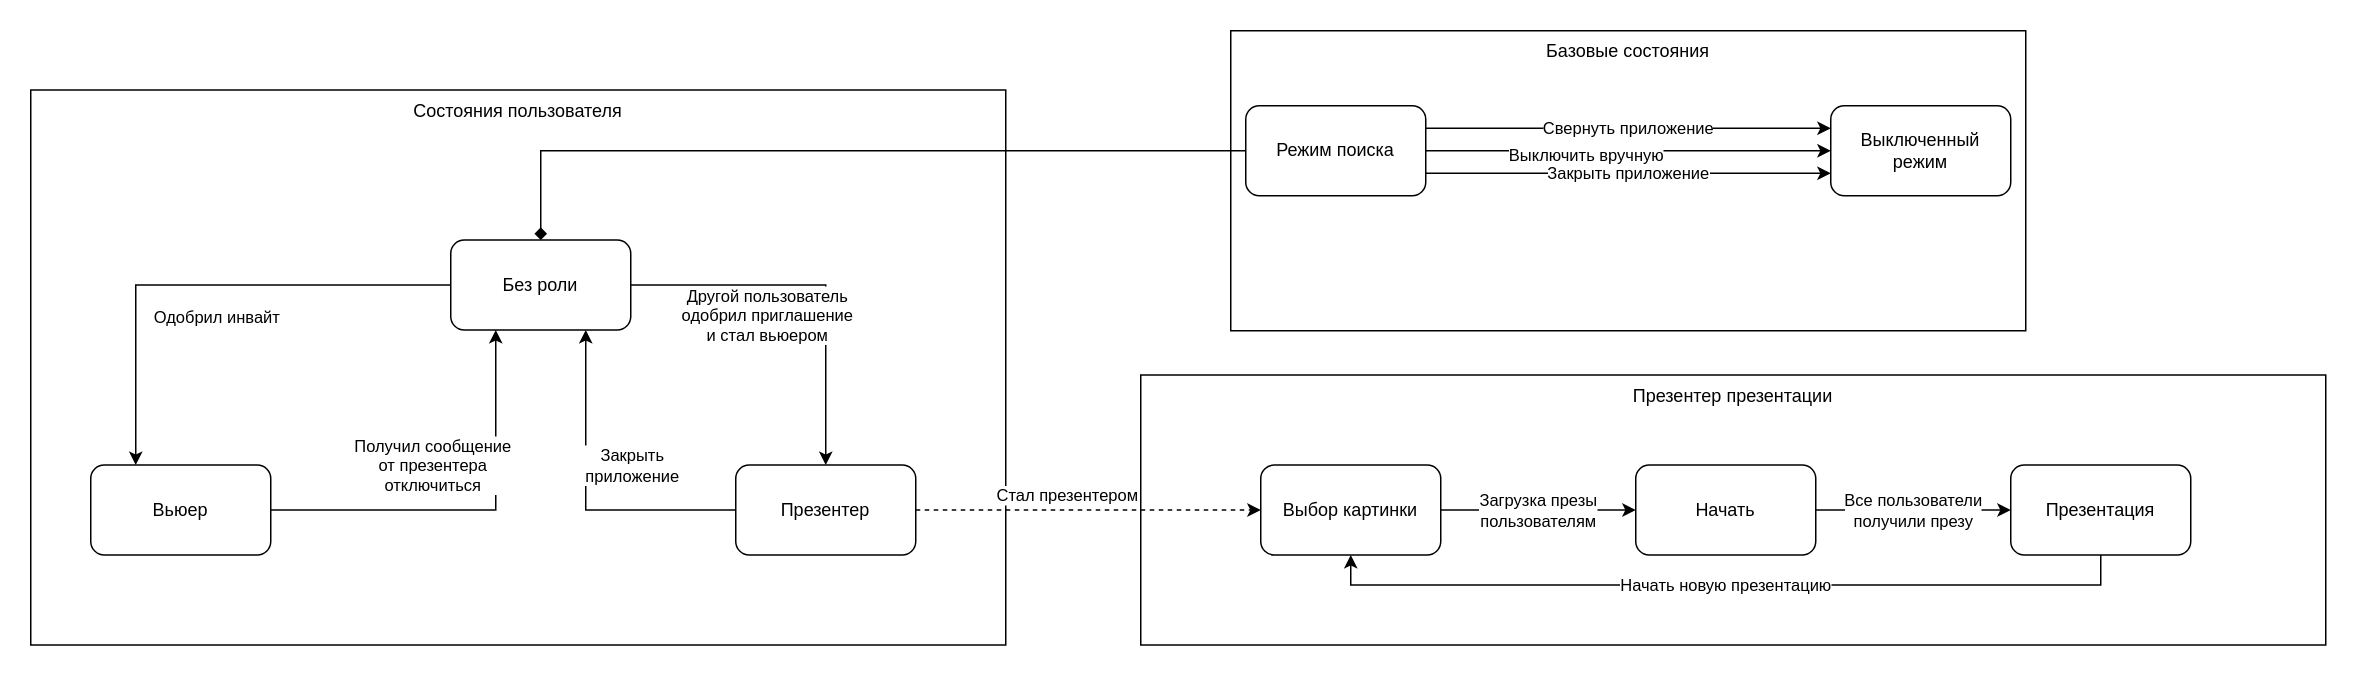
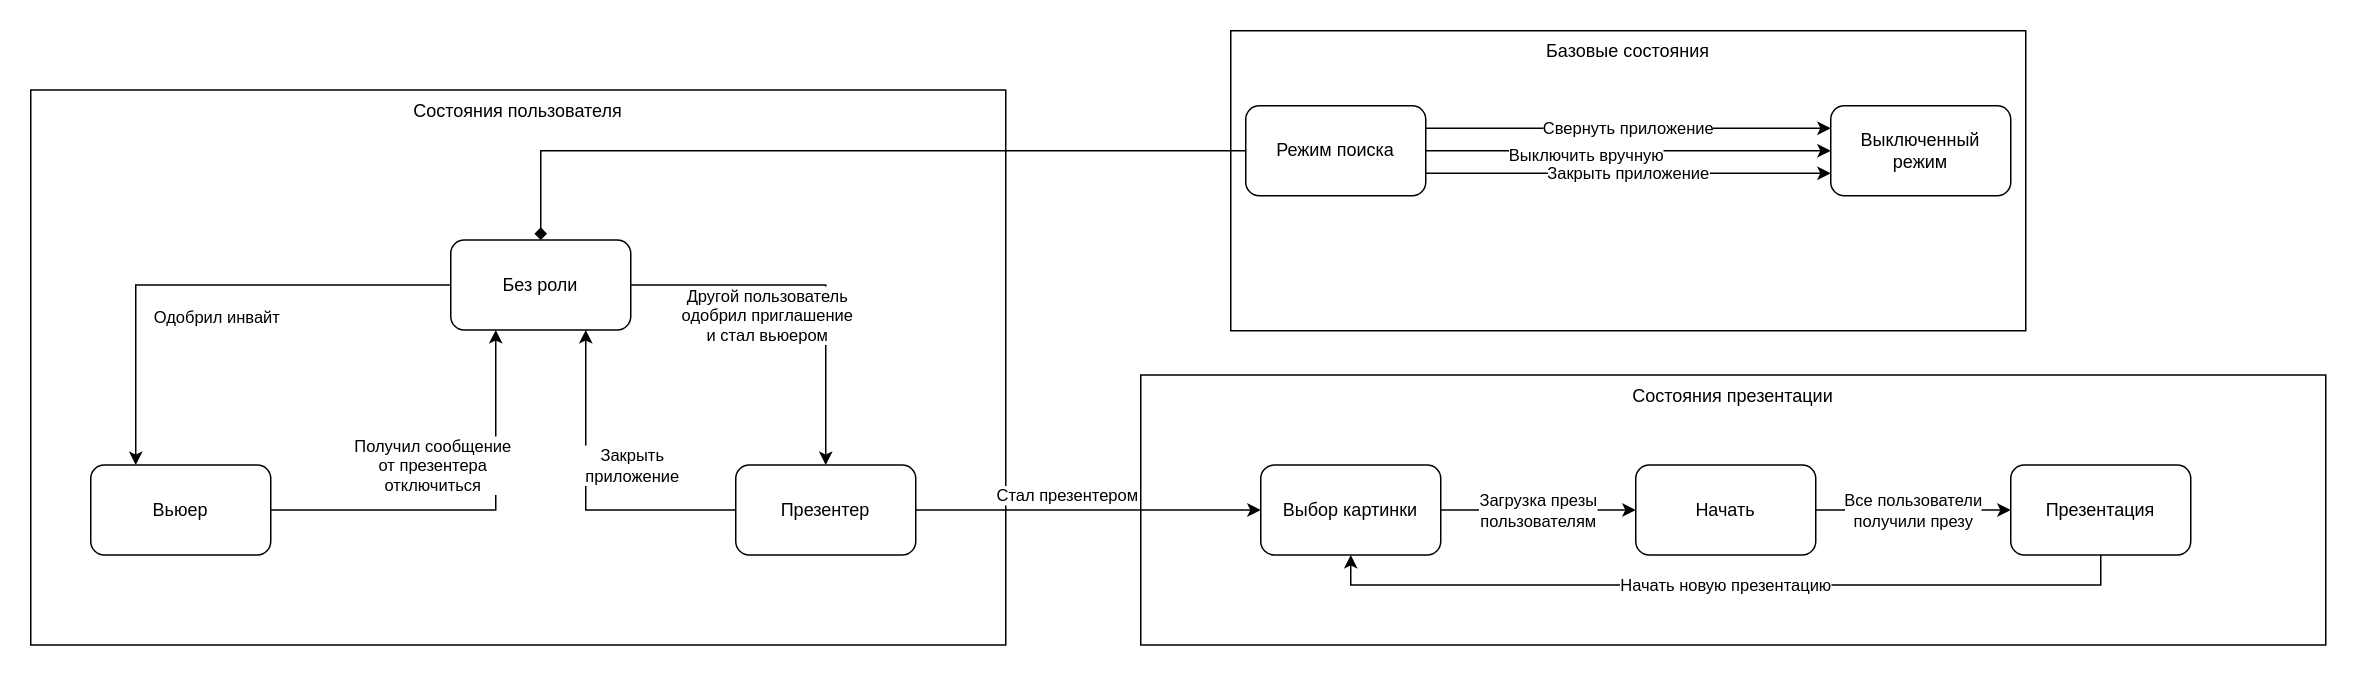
- <mxCell id="4" value="Презентер презентации&lt;br&gt;&lt;div style=&quot;text-align: justify;&quot;&gt;&lt;/div&gt;" style="rounded=0;whiteSpace=wrap;html=1;verticalAlign=top;" vertex="1" parent="1"><mxGeometry x="760" y="249.5" width="790" height="180" as="geometry" /></mxCell>
+ <mxCell id="4" value="Состояния презентации&lt;br&gt;&lt;div style=&quot;text-align: justify;&quot;&gt;&lt;/div&gt;" style="rounded=0;whiteSpace=wrap;html=1;verticalAlign=top;" vertex="1" parent="1"><mxGeometry x="760" y="249.5" width="790" height="180" as="geometry" /></mxCell>
- <mxCell id="12" style="edgeStyle=orthogonalEdgeStyle;rounded=0;orthogonalLoop=1;jettySize=auto;html=1;entryX=0;entryY=0.5;entryDx=0;entryDy=0;dashed=1;" edge="1" parent="1" source="16" target="20"><mxGeometry relative="1" as="geometry" /></mxCell>
+ <mxCell id="12" style="edgeStyle=orthogonalEdgeStyle;rounded=0;orthogonalLoop=1;jettySize=auto;html=1;entryX=0;entryY=0.5;entryDx=0;entryDy=0;" edge="1" parent="1" source="16" target="20"><mxGeometry relative="1" as="geometry" /></mxCell>
